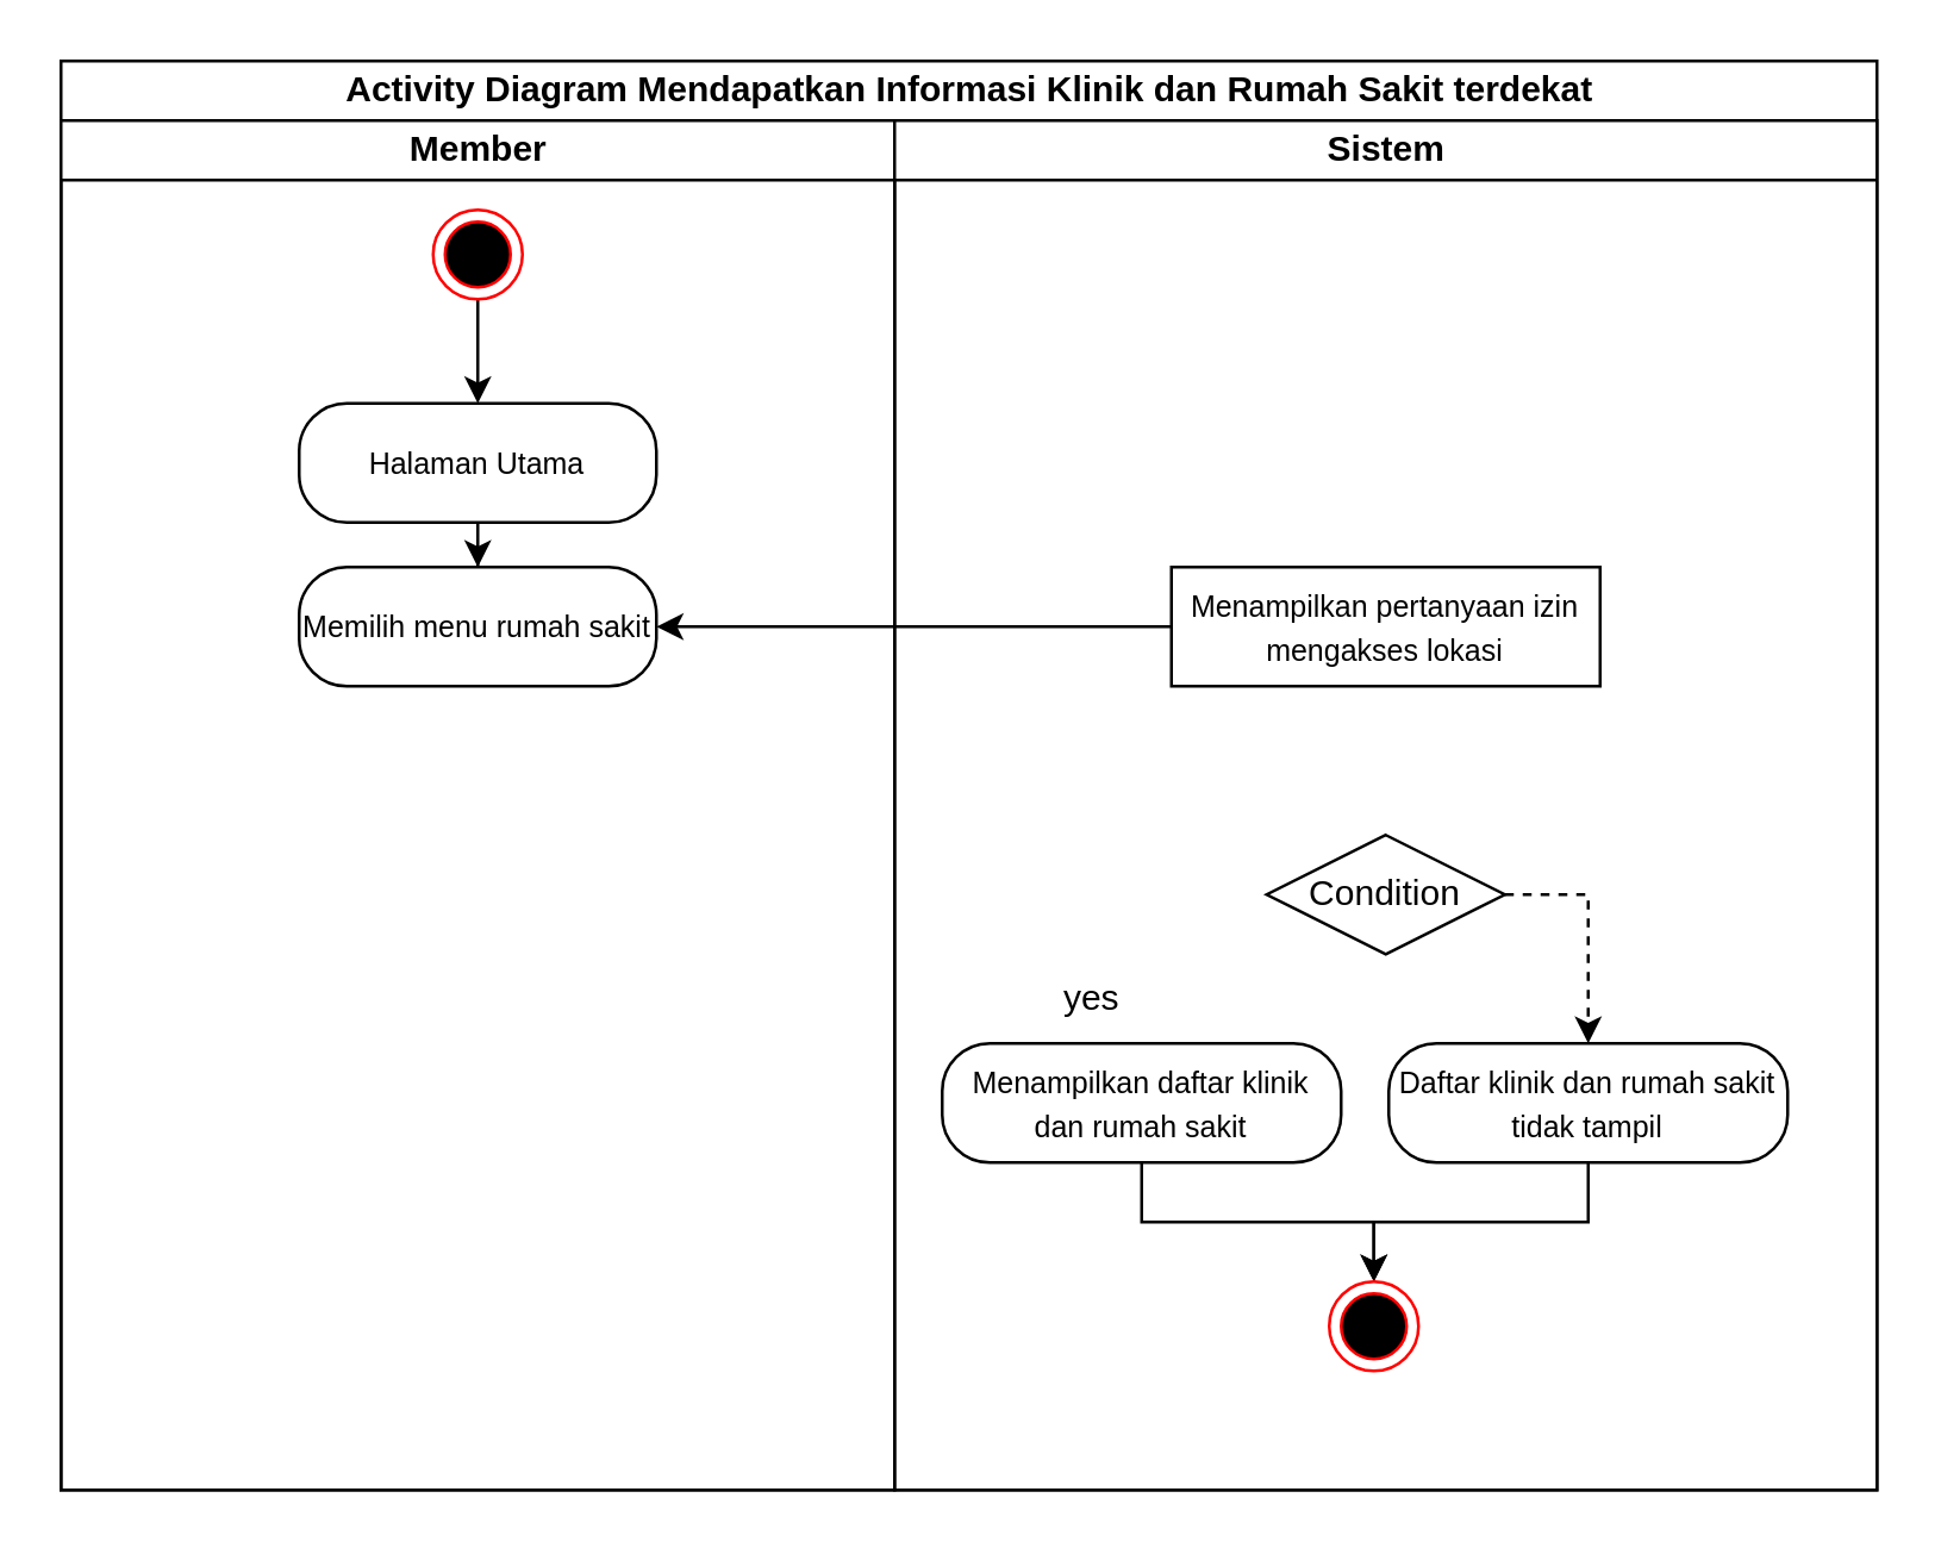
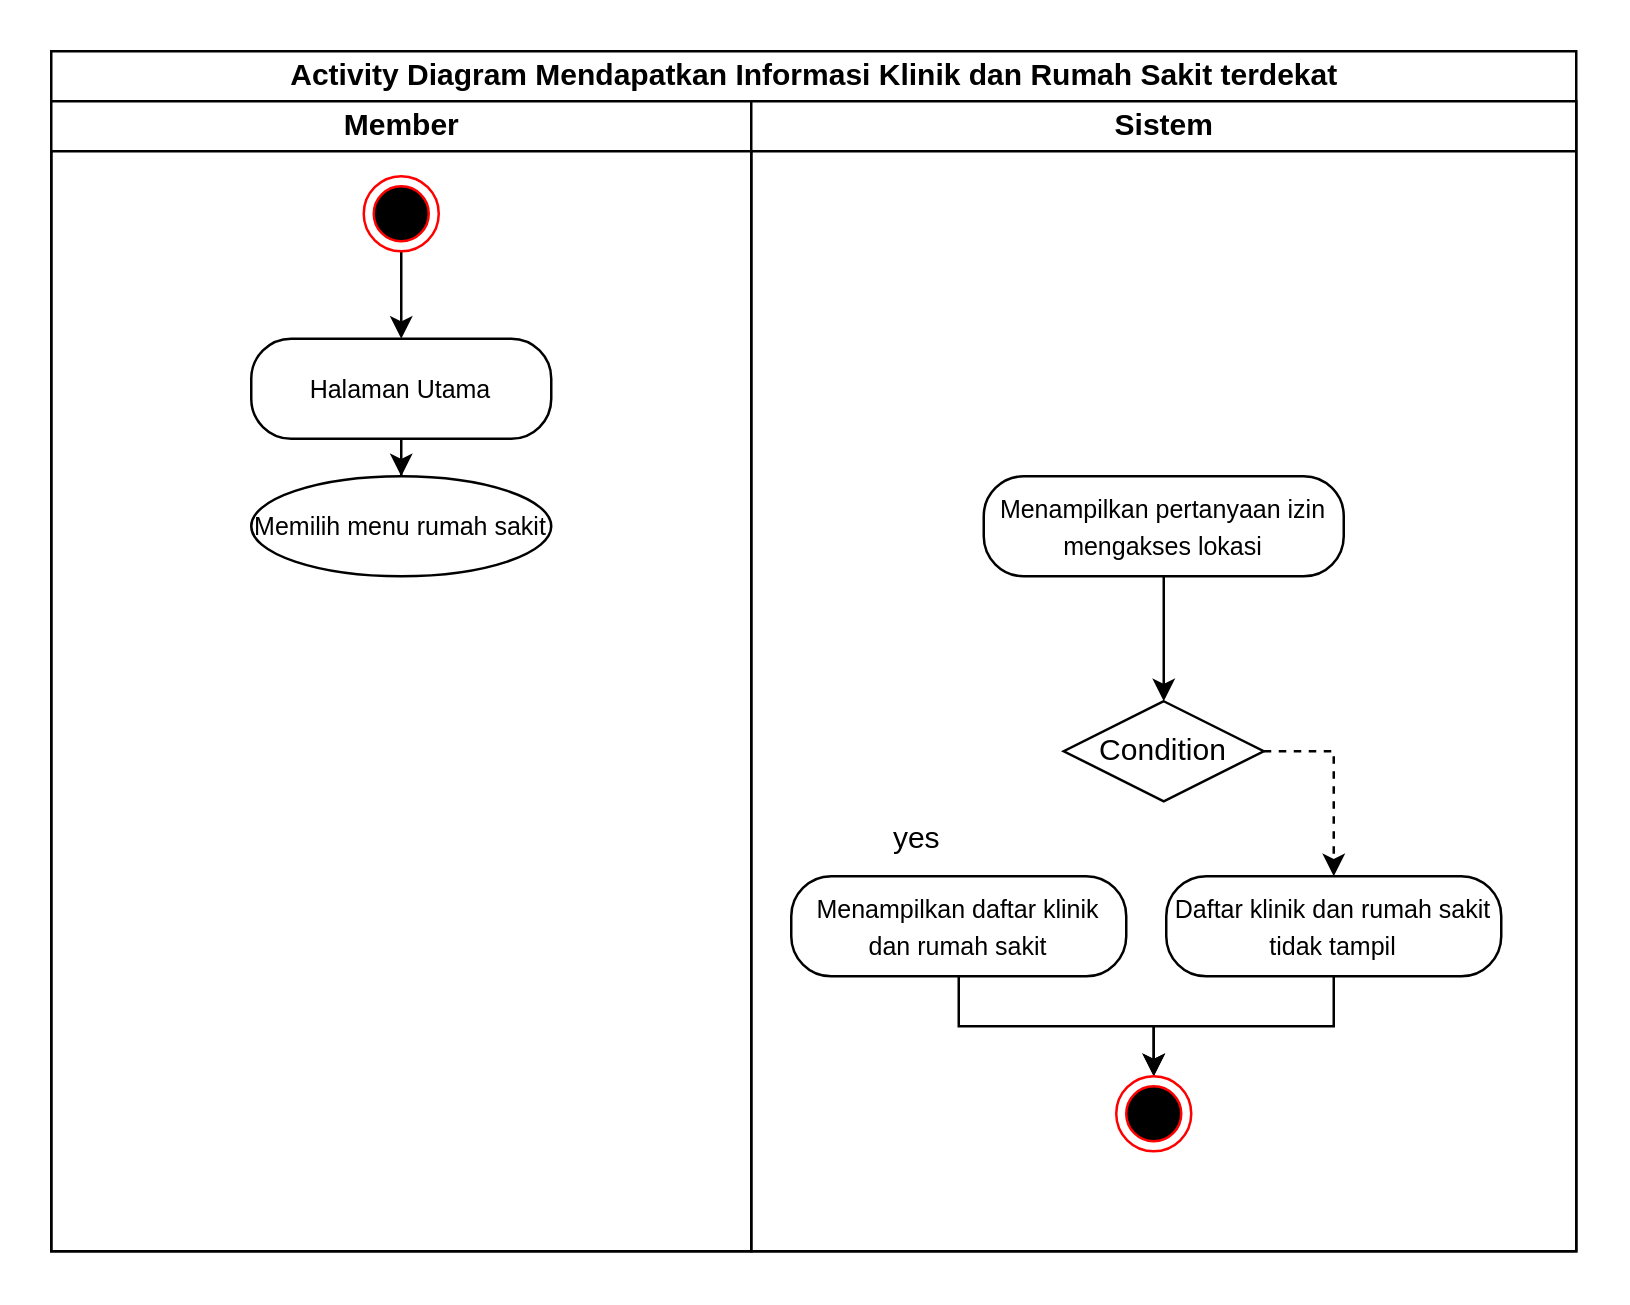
- <mxCell id="8" value="&lt;font style=&quot;font-size: 10px;&quot;&gt;Memilih menu rumah sakit&lt;/font&gt;" style="rounded=1;whiteSpace=wrap;html=1;arcSize=40;fontColor=#000000;fillColor=default;strokeColor=default;" parent="3" vertex="1"><mxGeometry x="80" y="150" width="120" height="40" as="geometry" /></mxCell>
+ <mxCell id="8" value="&lt;font style=&quot;font-size: 10px;&quot;&gt;Memilih menu rumah sakit&lt;/font&gt;" style="ellipse;whiteSpace=wrap;html=1;arcSize=40;fontColor=#000000;fillColor=default;strokeColor=default;" parent="3" vertex="1"><mxGeometry x="80" y="150" width="120" height="40" as="geometry" /></mxCell>
- <mxCell id="12" value="" style="edgeStyle=orthogonalEdgeStyle;rounded=0;orthogonalLoop=1;jettySize=auto;html=1;" parent="9" source="13" target="8" edge="1"><mxGeometry relative="1" as="geometry" /></mxCell>
+ <mxCell id="12" value="" style="edgeStyle=orthogonalEdgeStyle;rounded=0;orthogonalLoop=1;jettySize=auto;html=1;" parent="9" source="13" target="11" edge="1"><mxGeometry relative="1" as="geometry" /></mxCell>
- <mxCell id="13" value="&lt;font style=&quot;font-size: 10px;&quot;&gt;Menampilkan pertanyaan izin mengakses lokasi&lt;/font&gt;" style="whiteSpace=wrap;html=1;arcSize=40;fontColor=#000000;fillColor=default;strokeColor=default;rounded=0;" parent="9" vertex="1"><mxGeometry x="93" y="150" width="144" height="40" as="geometry" /></mxCell>
+ <mxCell id="13" value="&lt;font style=&quot;font-size: 10px;&quot;&gt;Menampilkan pertanyaan izin mengakses lokasi&lt;/font&gt;" style="rounded=1;whiteSpace=wrap;html=1;arcSize=40;fontColor=#000000;fillColor=default;strokeColor=default;" parent="9" vertex="1"><mxGeometry x="93" y="150" width="144" height="40" as="geometry" /></mxCell>
